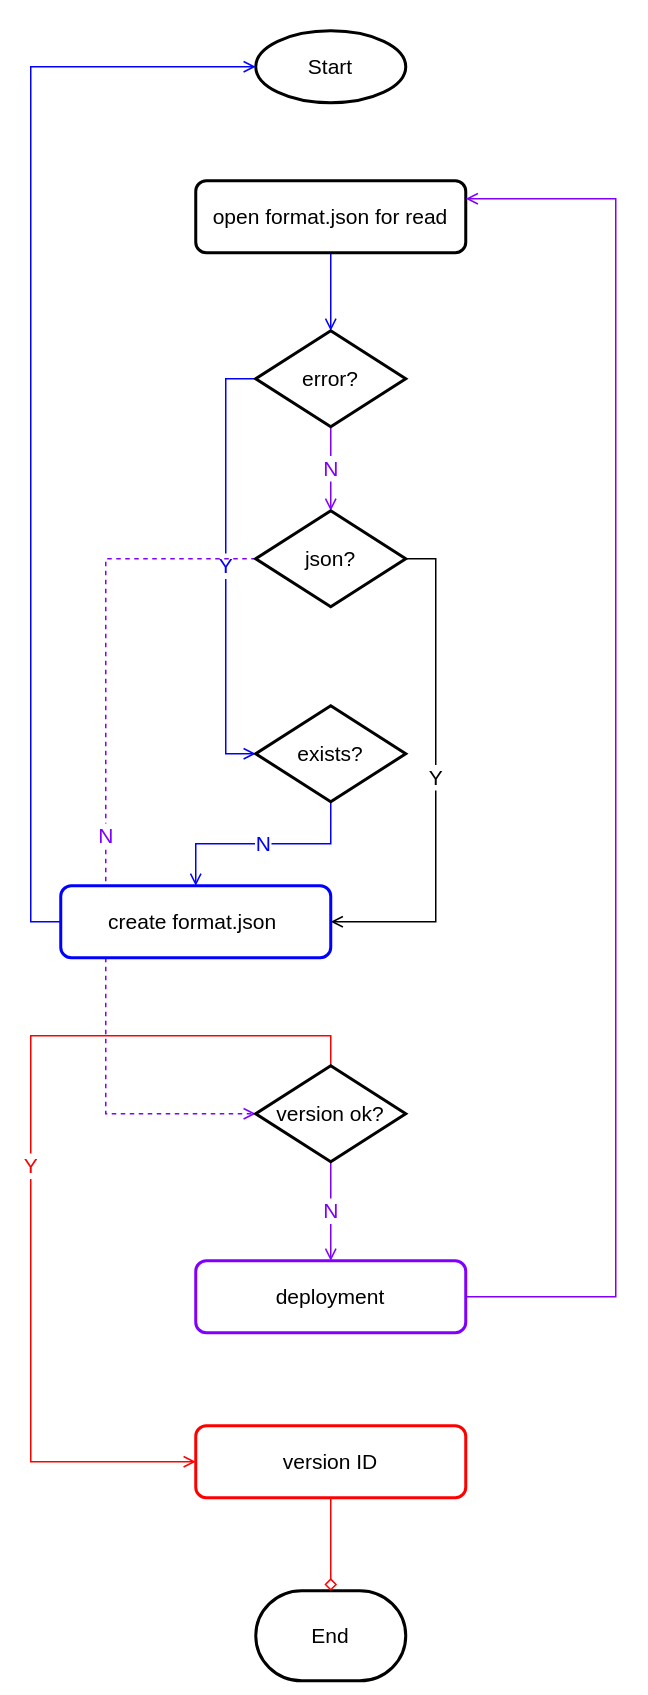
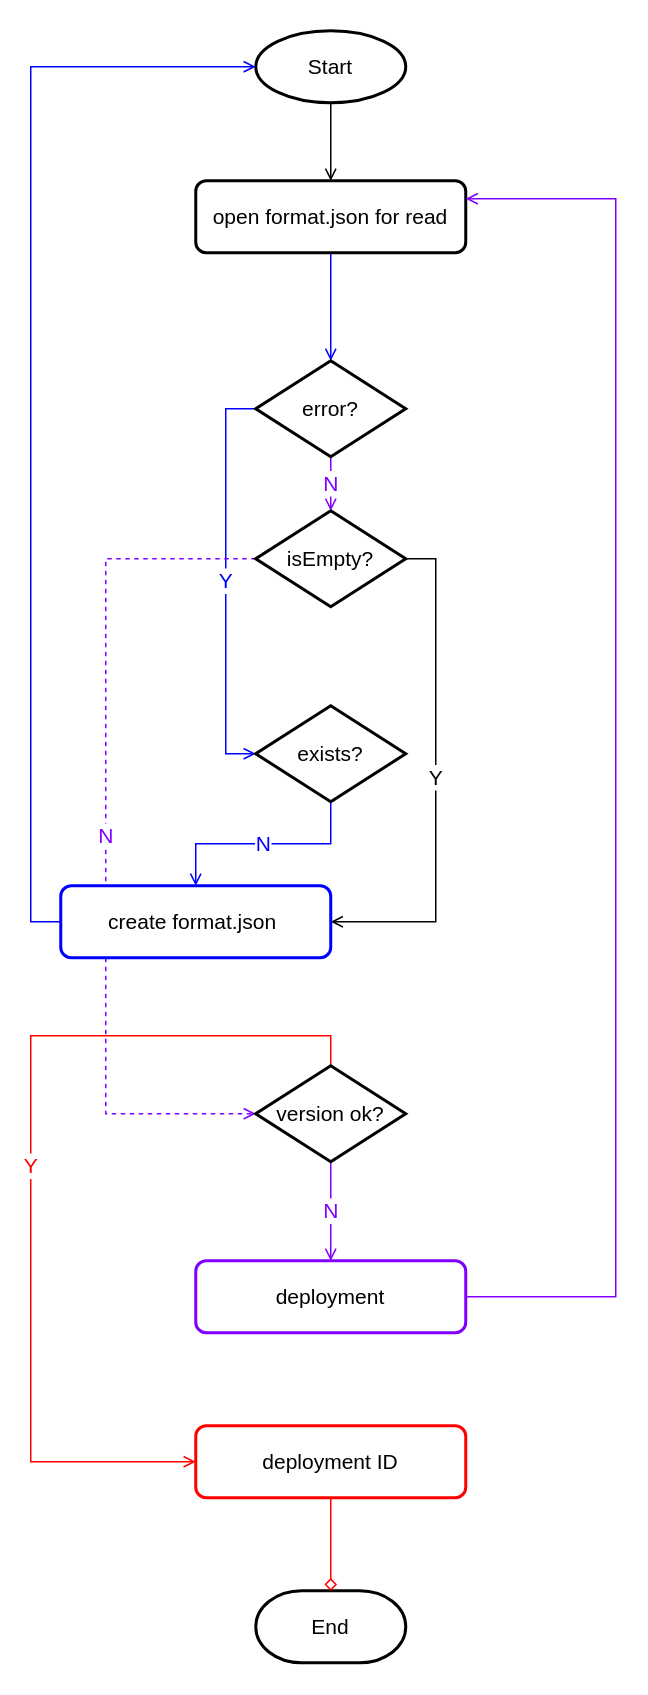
+ <mxCell id="2" style="edgeStyle=orthogonalEdgeStyle;rounded=0;orthogonalLoop=1;jettySize=auto;html=1;exitX=0.5;exitY=1;exitDx=0;exitDy=0;exitPerimeter=0;entryX=0.5;entryY=0;entryDx=0;entryDy=0;endArrow=open;endFill=0;strokeColor=#000000;fontSize=14;fontColor=#000000;" edge="1" parent="1" source="3" target="6"><mxGeometry relative="1" as="geometry" /></mxCell>
- <mxCell id="9" value="error?" style="strokeWidth=2;html=1;shape=mxgraph.flowchart.decision;whiteSpace=wrap;fontSize=14;fontColor=#000000;" vertex="1" parent="1"><mxGeometry x="170" y="220" width="100" height="64" as="geometry" /></mxCell>
+ <mxCell id="9" value="error?" style="strokeWidth=2;html=1;shape=mxgraph.flowchart.decision;whiteSpace=wrap;fontSize=14;fontColor=#000000;" vertex="1" parent="1"><mxGeometry x="170" y="240" width="100" height="64" as="geometry" /></mxCell>
- <mxCell id="12" value="json?" style="strokeWidth=2;html=1;shape=mxgraph.flowchart.decision;whiteSpace=wrap;fontSize=14;fontColor=#000000;" vertex="1" parent="1"><mxGeometry x="170" y="340" width="100" height="64" as="geometry" /></mxCell>
+ <mxCell id="12" value="isEmpty?" style="strokeWidth=2;html=1;shape=mxgraph.flowchart.decision;whiteSpace=wrap;fontSize=14;fontColor=#000000;" vertex="1" parent="1"><mxGeometry x="170" y="340" width="100" height="64" as="geometry" /></mxCell>
- <mxCell id="23" value="version ID" style="rounded=1;whiteSpace=wrap;html=1;absoluteArcSize=1;arcSize=14;strokeWidth=2;fontSize=14;fontColor=#000000;strokeColor=#FF0000;" vertex="1" parent="1"><mxGeometry x="130" y="950" width="180" height="48" as="geometry" /></mxCell>
+ <mxCell id="23" value="deployment ID" style="rounded=1;whiteSpace=wrap;html=1;absoluteArcSize=1;arcSize=14;strokeWidth=2;fontSize=14;fontColor=#000000;strokeColor=#FF0000;" vertex="1" parent="1"><mxGeometry x="130" y="950" width="180" height="48" as="geometry" /></mxCell>
- <mxCell id="4" value="End" style="strokeWidth=2;html=1;shape=mxgraph.flowchart.terminator;whiteSpace=wrap;fontSize=14;fontColor=#000000;" vertex="1" parent="1"><mxGeometry x="170" y="1060" width="100" height="60" as="geometry" /></mxCell>
+ <mxCell id="4" value="End" style="strokeWidth=2;html=1;shape=mxgraph.flowchart.terminator;whiteSpace=wrap;fontSize=14;fontColor=#000000;" vertex="1" parent="1"><mxGeometry x="170" y="1060" width="100" height="48" as="geometry" /></mxCell>
